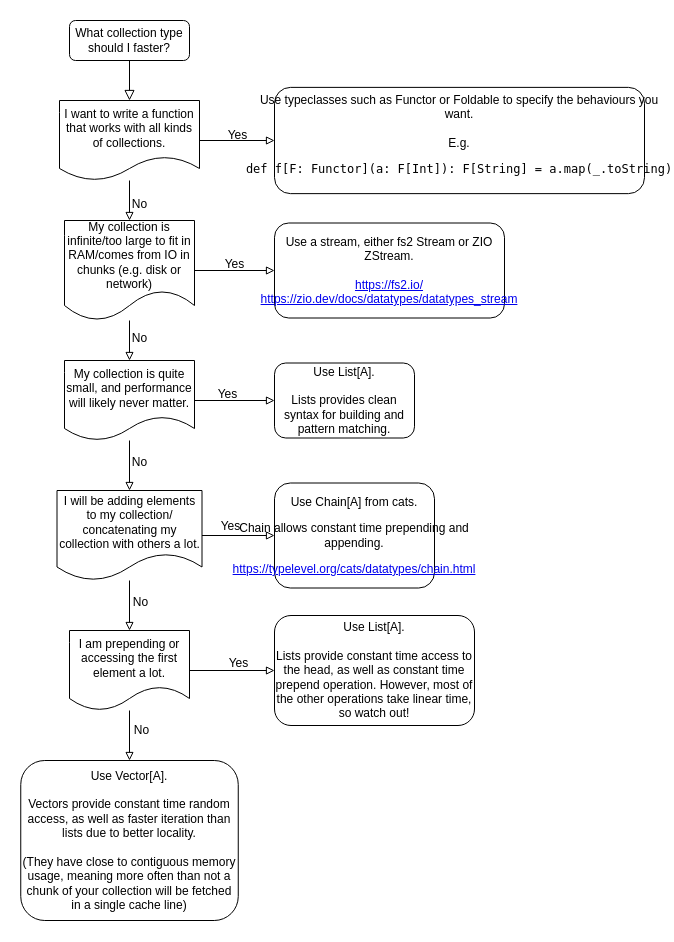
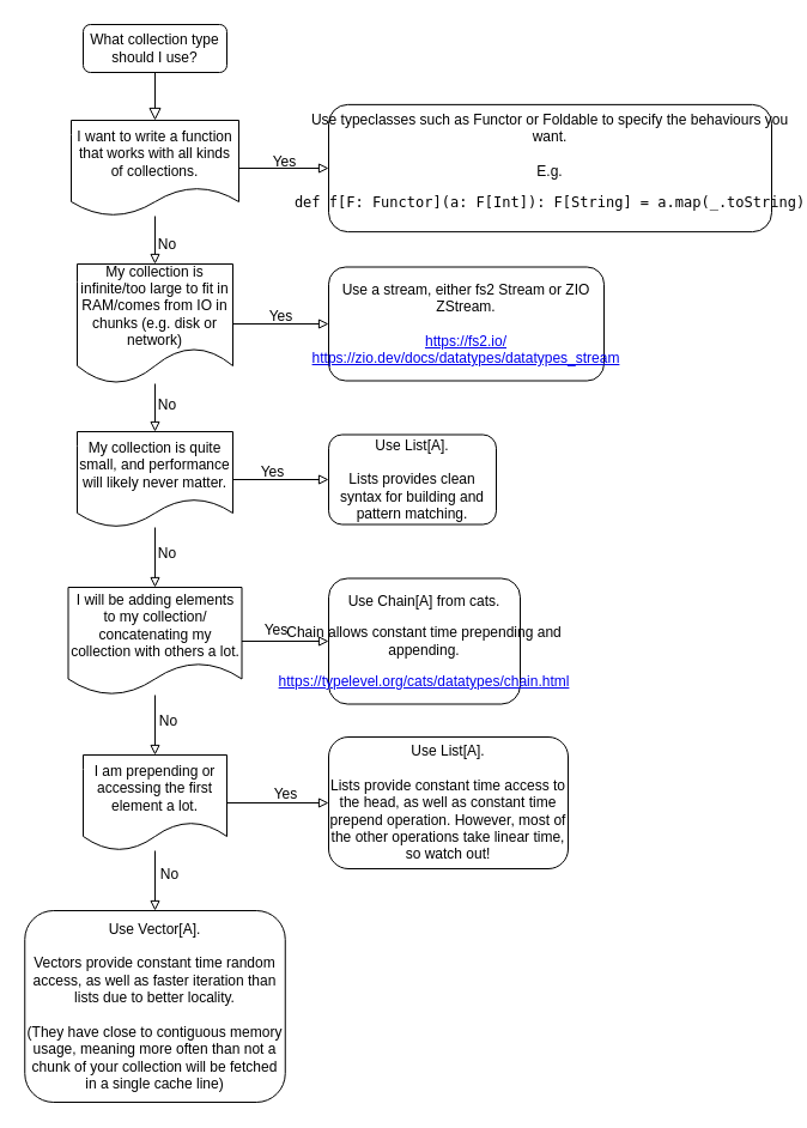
- <mxCell id="3" value="What collection type should I faster?" style="rounded=1;whiteSpace=wrap;html=1;fontSize=12;glass=0;strokeWidth=1;shadow=0;" parent="1" vertex="1"><mxGeometry x="69" y="20" width="120" height="40" as="geometry" /></mxCell>
+ <mxCell id="3" value="What collection type should I use?" style="rounded=1;whiteSpace=wrap;html=1;fontSize=12;glass=0;strokeWidth=1;shadow=0;" parent="1" vertex="1"><mxGeometry x="69" y="20" width="120" height="40" as="geometry" /></mxCell>
